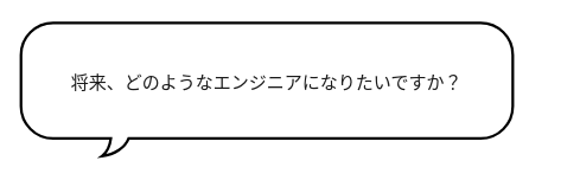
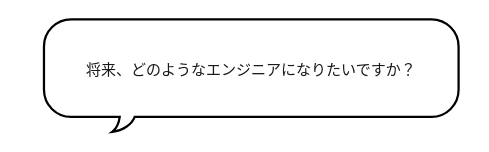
- <mxCell id="4" value="将来、どのようなエンジニアになりたいですか？" style="shape=mxgraph.basic.roundRectCallout;dx=111;dy=20;size=36.17;boundedLbl=1;fillColor=#FFFFFF;strokeColor=#000000;strokeWidth=3;fontColor=#1A1A1A;fontSize=20;align=center;fontStyle=0" parent="2" vertex="1"><mxGeometry x="3.125" y="5" width="552.812" height="150" as="geometry" /></mxCell>
+ <mxCell id="4" value="将来、どのようなエンジニアになりたいですか？" style="shape=mxgraph.basic.roundRectCallout;dx=111;dy=20;size=36.17;boundedLbl=1;fillColor=#FFFFFF;strokeColor=#000000;strokeWidth=3;fontColor=#1A1A1A;fontSize=20;align=center;fontStyle=0" parent="2" vertex="1"><mxGeometry x="38.125" y="5" width="552.812" height="150" as="geometry" /></mxCell>
